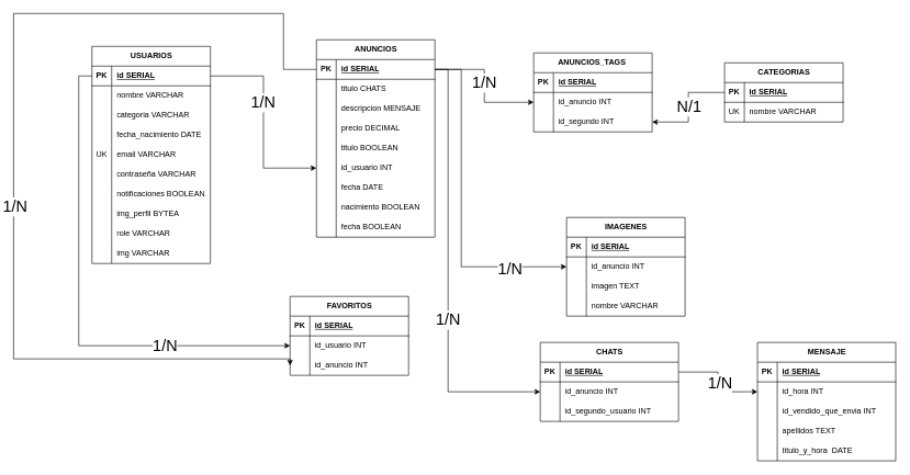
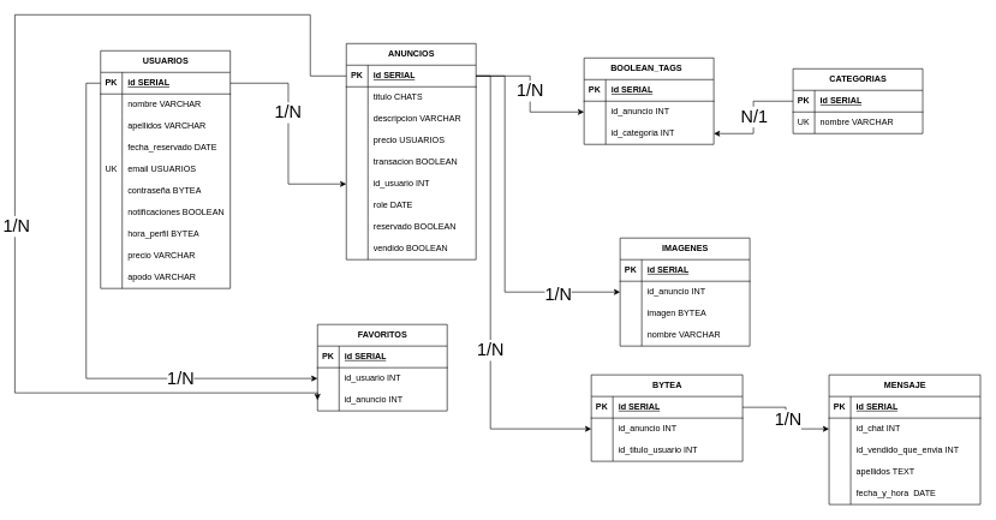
- <mxCell id="61" value="ANUNCIOS_TAGS&lt;span style=&quot;white-space: pre;&quot;&gt;&#09;&lt;/span&gt;" style="shape=table;startSize=30;container=1;collapsible=1;childLayout=tableLayout;fixedRows=1;rowLines=0;fontStyle=1;align=center;resizeLast=1;html=1;" parent="1" vertex="1"><mxGeometry x="810" y="80" width="180" height="120" as="geometry" /></mxCell>
+ <mxCell id="61" value="BOOLEAN_TAGS&lt;span style=&quot;white-space: pre;&quot;&gt;&#09;&lt;/span&gt;" style="shape=table;startSize=30;container=1;collapsible=1;childLayout=tableLayout;fixedRows=1;rowLines=0;fontStyle=1;align=center;resizeLast=1;html=1;" parent="1" vertex="1"><mxGeometry x="810" y="80" width="180" height="120" as="geometry" /></mxCell>
- <mxCell id="42" value="descripcion MENSAJE" style="shape=partialRectangle;connectable=0;fillColor=none;top=0;left=0;bottom=0;right=0;align=left;spacingLeft=6;overflow=hidden;whiteSpace=wrap;html=1;" parent="40" vertex="1"><mxGeometry x="30" width="150" height="30" as="geometry"><mxRectangle width="150" height="30" as="alternateBounds" /></mxGeometry></mxCell>
+ <mxCell id="42" value="descripcion VARCHAR" style="shape=partialRectangle;connectable=0;fillColor=none;top=0;left=0;bottom=0;right=0;align=left;spacingLeft=6;overflow=hidden;whiteSpace=wrap;html=1;" parent="40" vertex="1"><mxGeometry x="30" width="150" height="30" as="geometry"><mxRectangle width="150" height="30" as="alternateBounds" /></mxGeometry></mxCell>
- <mxCell id="11" value="categoria VARCHAR" style="shape=partialRectangle;connectable=0;fillColor=none;top=0;left=0;bottom=0;right=0;align=left;spacingLeft=6;overflow=hidden;whiteSpace=wrap;html=1;" parent="9" vertex="1"><mxGeometry x="30" width="150" height="30" as="geometry"><mxRectangle width="150" height="30" as="alternateBounds" /></mxGeometry></mxCell>
+ <mxCell id="11" value="apellidos VARCHAR" style="shape=partialRectangle;connectable=0;fillColor=none;top=0;left=0;bottom=0;right=0;align=left;spacingLeft=6;overflow=hidden;whiteSpace=wrap;html=1;" parent="9" vertex="1"><mxGeometry x="30" width="150" height="30" as="geometry"><mxRectangle width="150" height="30" as="alternateBounds" /></mxGeometry></mxCell>
- <mxCell id="70" value="id_segundo INT" style="shape=partialRectangle;connectable=0;fillColor=none;top=0;left=0;bottom=0;right=0;align=left;spacingLeft=6;overflow=hidden;whiteSpace=wrap;html=1;" parent="68" vertex="1"><mxGeometry x="30" width="150" height="30" as="geometry"><mxRectangle width="150" height="30" as="alternateBounds" /></mxGeometry></mxCell>
+ <mxCell id="70" value="id_categoria INT" style="shape=partialRectangle;connectable=0;fillColor=none;top=0;left=0;bottom=0;right=0;align=left;spacingLeft=6;overflow=hidden;whiteSpace=wrap;html=1;" parent="68" vertex="1"><mxGeometry x="30" width="150" height="30" as="geometry"><mxRectangle width="150" height="30" as="alternateBounds" /></mxGeometry></mxCell>
- <mxCell id="45" value="precio DECIMAL" style="shape=partialRectangle;connectable=0;fillColor=none;top=0;left=0;bottom=0;right=0;align=left;spacingLeft=6;overflow=hidden;whiteSpace=wrap;html=1;" parent="43" vertex="1"><mxGeometry x="30" width="150" height="30" as="geometry"><mxRectangle width="150" height="30" as="alternateBounds" /></mxGeometry></mxCell>
+ <mxCell id="45" value="precio USUARIOS" style="shape=partialRectangle;connectable=0;fillColor=none;top=0;left=0;bottom=0;right=0;align=left;spacingLeft=6;overflow=hidden;whiteSpace=wrap;html=1;" parent="43" vertex="1"><mxGeometry x="30" width="150" height="30" as="geometry"><mxRectangle width="150" height="30" as="alternateBounds" /></mxGeometry></mxCell>
- <mxCell id="14" value="fecha_nacimiento DATE" style="shape=partialRectangle;connectable=0;fillColor=none;top=0;left=0;bottom=0;right=0;align=left;spacingLeft=6;overflow=hidden;whiteSpace=wrap;html=1;" parent="12" vertex="1"><mxGeometry x="30" width="150" height="30" as="geometry"><mxRectangle width="150" height="30" as="alternateBounds" /></mxGeometry></mxCell>
+ <mxCell id="14" value="fecha_reservado DATE" style="shape=partialRectangle;connectable=0;fillColor=none;top=0;left=0;bottom=0;right=0;align=left;spacingLeft=6;overflow=hidden;whiteSpace=wrap;html=1;" parent="12" vertex="1"><mxGeometry x="30" width="150" height="30" as="geometry"><mxRectangle width="150" height="30" as="alternateBounds" /></mxGeometry></mxCell>
- <mxCell id="48" value="titulo BOOLEAN" style="shape=partialRectangle;connectable=0;fillColor=none;top=0;left=0;bottom=0;right=0;align=left;spacingLeft=6;overflow=hidden;whiteSpace=wrap;html=1;" parent="46" vertex="1"><mxGeometry x="30" width="150" height="30" as="geometry"><mxRectangle width="150" height="30" as="alternateBounds" /></mxGeometry></mxCell>
+ <mxCell id="48" value="transacion BOOLEAN" style="shape=partialRectangle;connectable=0;fillColor=none;top=0;left=0;bottom=0;right=0;align=left;spacingLeft=6;overflow=hidden;whiteSpace=wrap;html=1;" parent="46" vertex="1"><mxGeometry x="30" width="150" height="30" as="geometry"><mxRectangle width="150" height="30" as="alternateBounds" /></mxGeometry></mxCell>
- <mxCell id="17" value="email VARCHAR" style="shape=partialRectangle;connectable=0;fillColor=none;top=0;left=0;bottom=0;right=0;align=left;spacingLeft=6;overflow=hidden;whiteSpace=wrap;html=1;" parent="15" vertex="1"><mxGeometry x="30" width="150" height="30" as="geometry"><mxRectangle width="150" height="30" as="alternateBounds" /></mxGeometry></mxCell>
+ <mxCell id="17" value="email USUARIOS" style="shape=partialRectangle;connectable=0;fillColor=none;top=0;left=0;bottom=0;right=0;align=left;spacingLeft=6;overflow=hidden;whiteSpace=wrap;html=1;" parent="15" vertex="1"><mxGeometry x="30" width="150" height="30" as="geometry"><mxRectangle width="150" height="30" as="alternateBounds" /></mxGeometry></mxCell>
- <mxCell id="20" value="contraseña VARCHAR" style="shape=partialRectangle;connectable=0;fillColor=none;top=0;left=0;bottom=0;right=0;align=left;spacingLeft=6;overflow=hidden;whiteSpace=wrap;html=1;" parent="18" vertex="1"><mxGeometry x="30" width="150" height="30" as="geometry"><mxRectangle width="150" height="30" as="alternateBounds" /></mxGeometry></mxCell>
+ <mxCell id="20" value="contraseña BYTEA" style="shape=partialRectangle;connectable=0;fillColor=none;top=0;left=0;bottom=0;right=0;align=left;spacingLeft=6;overflow=hidden;whiteSpace=wrap;html=1;" parent="18" vertex="1"><mxGeometry x="30" width="150" height="30" as="geometry"><mxRectangle width="150" height="30" as="alternateBounds" /></mxGeometry></mxCell>
- <mxCell id="54" value="fecha DATE" style="shape=partialRectangle;connectable=0;fillColor=none;top=0;left=0;bottom=0;right=0;align=left;spacingLeft=6;overflow=hidden;whiteSpace=wrap;html=1;" parent="52" vertex="1"><mxGeometry x="30" width="150" height="30" as="geometry"><mxRectangle width="150" height="30" as="alternateBounds" /></mxGeometry></mxCell>
+ <mxCell id="54" value="role DATE" style="shape=partialRectangle;connectable=0;fillColor=none;top=0;left=0;bottom=0;right=0;align=left;spacingLeft=6;overflow=hidden;whiteSpace=wrap;html=1;" parent="52" vertex="1"><mxGeometry x="30" width="150" height="30" as="geometry"><mxRectangle width="150" height="30" as="alternateBounds" /></mxGeometry></mxCell>
- <mxCell id="57" value="nacimiento BOOLEAN" style="shape=partialRectangle;connectable=0;fillColor=none;top=0;left=0;bottom=0;right=0;align=left;spacingLeft=6;overflow=hidden;whiteSpace=wrap;html=1;" parent="55" vertex="1"><mxGeometry x="30" width="150" height="30" as="geometry"><mxRectangle width="150" height="30" as="alternateBounds" /></mxGeometry></mxCell>
+ <mxCell id="57" value="reservado BOOLEAN" style="shape=partialRectangle;connectable=0;fillColor=none;top=0;left=0;bottom=0;right=0;align=left;spacingLeft=6;overflow=hidden;whiteSpace=wrap;html=1;" parent="55" vertex="1"><mxGeometry x="30" width="150" height="30" as="geometry"><mxRectangle width="150" height="30" as="alternateBounds" /></mxGeometry></mxCell>
- <mxCell id="26" value="img_perfil BYTEA" style="shape=partialRectangle;connectable=0;fillColor=none;top=0;left=0;bottom=0;right=0;align=left;spacingLeft=6;overflow=hidden;whiteSpace=wrap;html=1;" parent="24" vertex="1"><mxGeometry x="30" width="150" height="30" as="geometry"><mxRectangle width="150" height="30" as="alternateBounds" /></mxGeometry></mxCell>
+ <mxCell id="26" value="hora_perfil BYTEA" style="shape=partialRectangle;connectable=0;fillColor=none;top=0;left=0;bottom=0;right=0;align=left;spacingLeft=6;overflow=hidden;whiteSpace=wrap;html=1;" parent="24" vertex="1"><mxGeometry x="30" width="150" height="30" as="geometry"><mxRectangle width="150" height="30" as="alternateBounds" /></mxGeometry></mxCell>
- <mxCell id="60" value="fecha BOOLEAN" style="shape=partialRectangle;connectable=0;fillColor=none;top=0;left=0;bottom=0;right=0;align=left;spacingLeft=6;overflow=hidden;whiteSpace=wrap;html=1;" parent="58" vertex="1"><mxGeometry x="30" width="150" height="30" as="geometry"><mxRectangle width="150" height="30" as="alternateBounds" /></mxGeometry></mxCell>
+ <mxCell id="60" value="vendido BOOLEAN" style="shape=partialRectangle;connectable=0;fillColor=none;top=0;left=0;bottom=0;right=0;align=left;spacingLeft=6;overflow=hidden;whiteSpace=wrap;html=1;" parent="58" vertex="1"><mxGeometry x="30" width="150" height="30" as="geometry"><mxRectangle width="150" height="30" as="alternateBounds" /></mxGeometry></mxCell>
- <mxCell id="29" value="role VARCHAR" style="shape=partialRectangle;connectable=0;fillColor=none;top=0;left=0;bottom=0;right=0;align=left;spacingLeft=6;overflow=hidden;whiteSpace=wrap;html=1;" parent="27" vertex="1"><mxGeometry x="30" width="150" height="30" as="geometry"><mxRectangle width="150" height="30" as="alternateBounds" /></mxGeometry></mxCell>
+ <mxCell id="29" value="precio VARCHAR" style="shape=partialRectangle;connectable=0;fillColor=none;top=0;left=0;bottom=0;right=0;align=left;spacingLeft=6;overflow=hidden;whiteSpace=wrap;html=1;" parent="27" vertex="1"><mxGeometry x="30" width="150" height="30" as="geometry"><mxRectangle width="150" height="30" as="alternateBounds" /></mxGeometry></mxCell>
- <mxCell id="32" value="img VARCHAR" style="shape=partialRectangle;connectable=0;fillColor=none;top=0;left=0;bottom=0;right=0;align=left;spacingLeft=6;overflow=hidden;whiteSpace=wrap;html=1;" vertex="1" parent="30"><mxGeometry x="30" width="150" height="30" as="geometry"><mxRectangle width="150" height="30" as="alternateBounds" /></mxGeometry></mxCell>
+ <mxCell id="32" value="apodo VARCHAR" style="shape=partialRectangle;connectable=0;fillColor=none;top=0;left=0;bottom=0;right=0;align=left;spacingLeft=6;overflow=hidden;whiteSpace=wrap;html=1;" vertex="1" parent="30"><mxGeometry x="30" width="150" height="30" as="geometry"><mxRectangle width="150" height="30" as="alternateBounds" /></mxGeometry></mxCell>
- <mxCell id="97" value="imagen TEXT" style="shape=partialRectangle;connectable=0;fillColor=none;top=0;left=0;bottom=0;right=0;align=left;spacingLeft=6;overflow=hidden;whiteSpace=wrap;html=1;" parent="95" vertex="1"><mxGeometry x="30" width="150" height="30" as="geometry"><mxRectangle width="150" height="30" as="alternateBounds" /></mxGeometry></mxCell>
+ <mxCell id="97" value="imagen BYTEA" style="shape=partialRectangle;connectable=0;fillColor=none;top=0;left=0;bottom=0;right=0;align=left;spacingLeft=6;overflow=hidden;whiteSpace=wrap;html=1;" parent="95" vertex="1"><mxGeometry x="30" width="150" height="30" as="geometry"><mxRectangle width="150" height="30" as="alternateBounds" /></mxGeometry></mxCell>
- <mxCell id="113" value="CHATS" style="shape=table;startSize=30;container=1;collapsible=1;childLayout=tableLayout;fixedRows=1;rowLines=0;fontStyle=1;align=center;resizeLast=1;html=1;" parent="1" vertex="1"><mxGeometry x="820" y="520" width="210" height="120" as="geometry" /></mxCell>
+ <mxCell id="113" value="BYTEA" style="shape=table;startSize=30;container=1;collapsible=1;childLayout=tableLayout;fixedRows=1;rowLines=0;fontStyle=1;align=center;resizeLast=1;html=1;" parent="1" vertex="1"><mxGeometry x="820" y="520" width="210" height="120" as="geometry" /></mxCell>
- <mxCell id="131" value="id_hora INT" style="shape=partialRectangle;connectable=0;fillColor=none;top=0;left=0;bottom=0;right=0;align=left;spacingLeft=6;overflow=hidden;whiteSpace=wrap;html=1;" vertex="1" parent="129"><mxGeometry x="30" width="180" height="30" as="geometry"><mxRectangle width="180" height="30" as="alternateBounds" /></mxGeometry></mxCell>
+ <mxCell id="131" value="id_chat INT" style="shape=partialRectangle;connectable=0;fillColor=none;top=0;left=0;bottom=0;right=0;align=left;spacingLeft=6;overflow=hidden;whiteSpace=wrap;html=1;" vertex="1" parent="129"><mxGeometry x="30" width="180" height="30" as="geometry"><mxRectangle width="180" height="30" as="alternateBounds" /></mxGeometry></mxCell>
- <mxCell id="122" value="id_segundo_usuario INT" style="shape=partialRectangle;connectable=0;fillColor=none;top=0;left=0;bottom=0;right=0;align=left;spacingLeft=6;overflow=hidden;whiteSpace=wrap;html=1;" parent="120" vertex="1"><mxGeometry x="30" width="180" height="30" as="geometry"><mxRectangle width="180" height="30" as="alternateBounds" /></mxGeometry></mxCell>
+ <mxCell id="122" value="id_titulo_usuario INT" style="shape=partialRectangle;connectable=0;fillColor=none;top=0;left=0;bottom=0;right=0;align=left;spacingLeft=6;overflow=hidden;whiteSpace=wrap;html=1;" parent="120" vertex="1"><mxGeometry x="30" width="180" height="30" as="geometry"><mxRectangle width="180" height="30" as="alternateBounds" /></mxGeometry></mxCell>
- <mxCell id="140" value="titulo_y_hora&amp;nbsp; DATE" style="shape=partialRectangle;connectable=0;fillColor=none;top=0;left=0;bottom=0;right=0;align=left;spacingLeft=6;overflow=hidden;whiteSpace=wrap;html=1;" vertex="1" parent="138"><mxGeometry x="30" width="180" height="30" as="geometry"><mxRectangle width="180" height="30" as="alternateBounds" /></mxGeometry></mxCell>
+ <mxCell id="140" value="fecha_y_hora&amp;nbsp; DATE" style="shape=partialRectangle;connectable=0;fillColor=none;top=0;left=0;bottom=0;right=0;align=left;spacingLeft=6;overflow=hidden;whiteSpace=wrap;html=1;" vertex="1" parent="138"><mxGeometry x="30" width="180" height="30" as="geometry"><mxRectangle width="180" height="30" as="alternateBounds" /></mxGeometry></mxCell>
